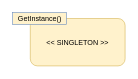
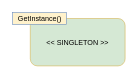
- <mxCell id="2" value="&amp;lt;&amp;lt; SINGLETON &amp;gt;&amp;gt;" style="rounded=1;whiteSpace=wrap;html=1;fillColor=#fff2cc;strokeColor=#d6b656;" vertex="1" parent="1"><mxGeometry x="50" y="30" width="158" height="79" as="geometry" /></mxCell>
+ <mxCell id="2" value="&amp;lt;&amp;lt; SINGLETON &amp;gt;&amp;gt;" style="rounded=1;whiteSpace=wrap;html=1;fillColor=#d5e8d4;strokeColor=#d6b656;" vertex="1" parent="1"><mxGeometry x="50" y="30" width="158" height="79" as="geometry" /></mxCell>
